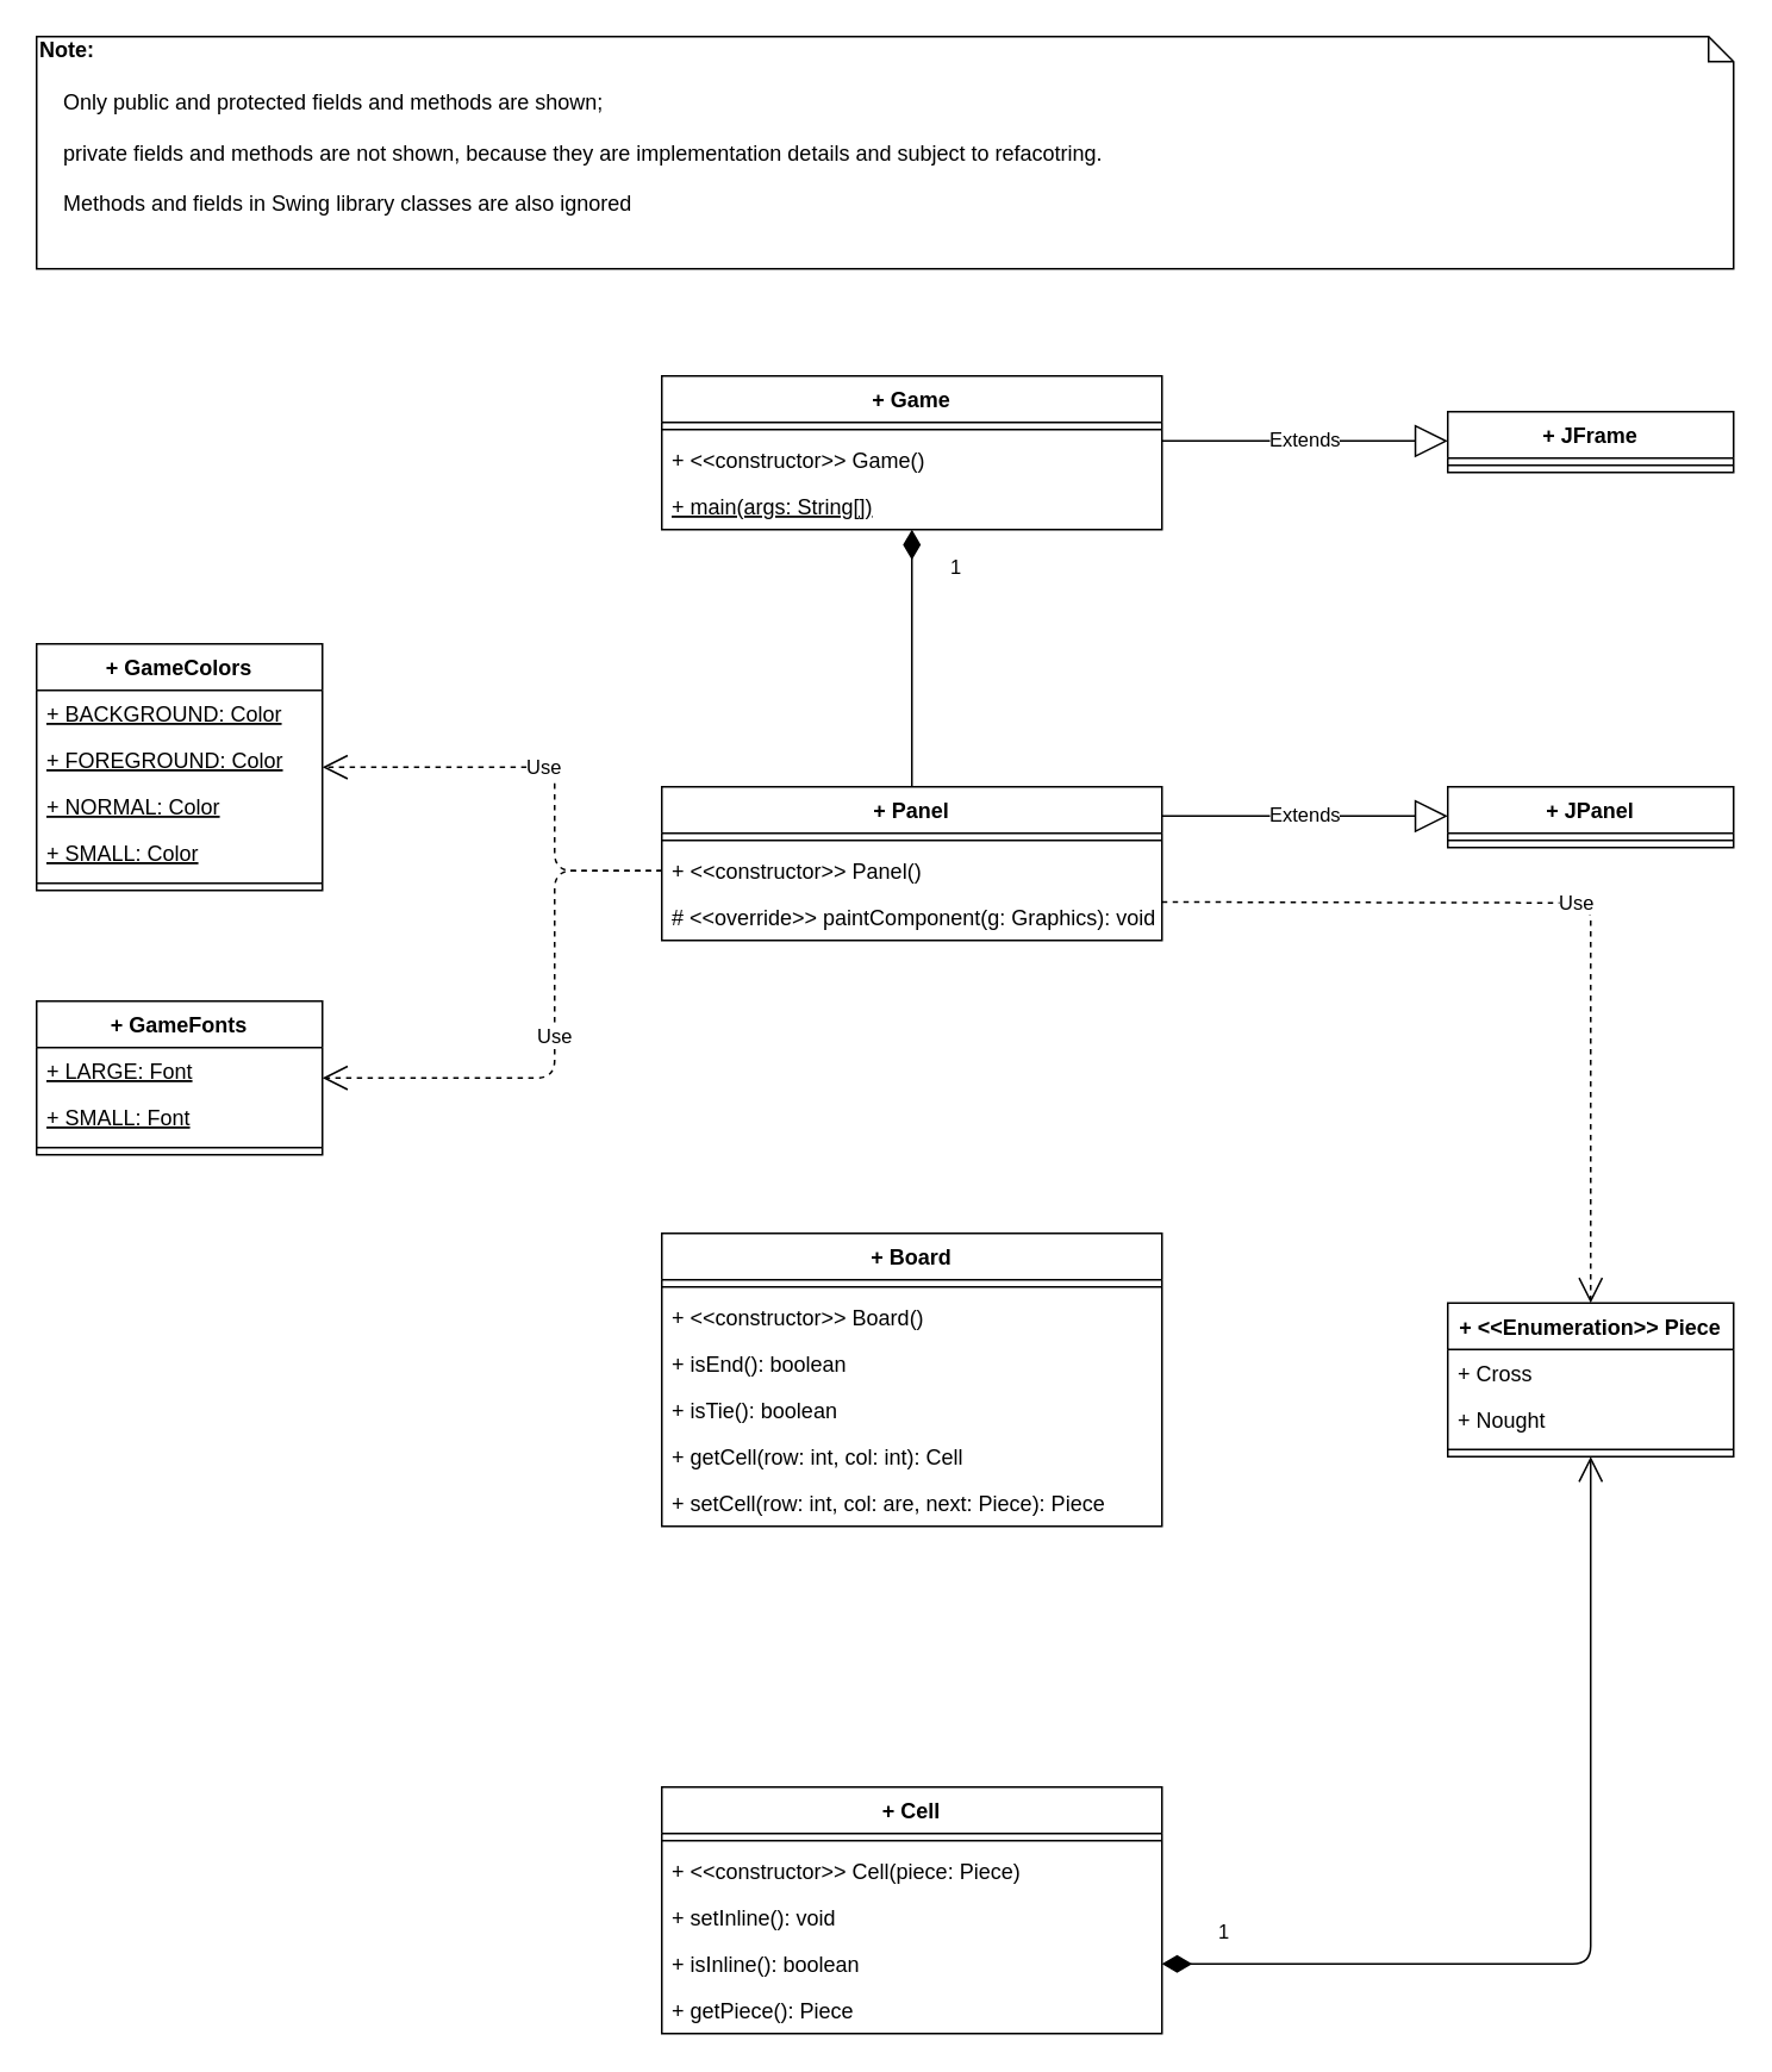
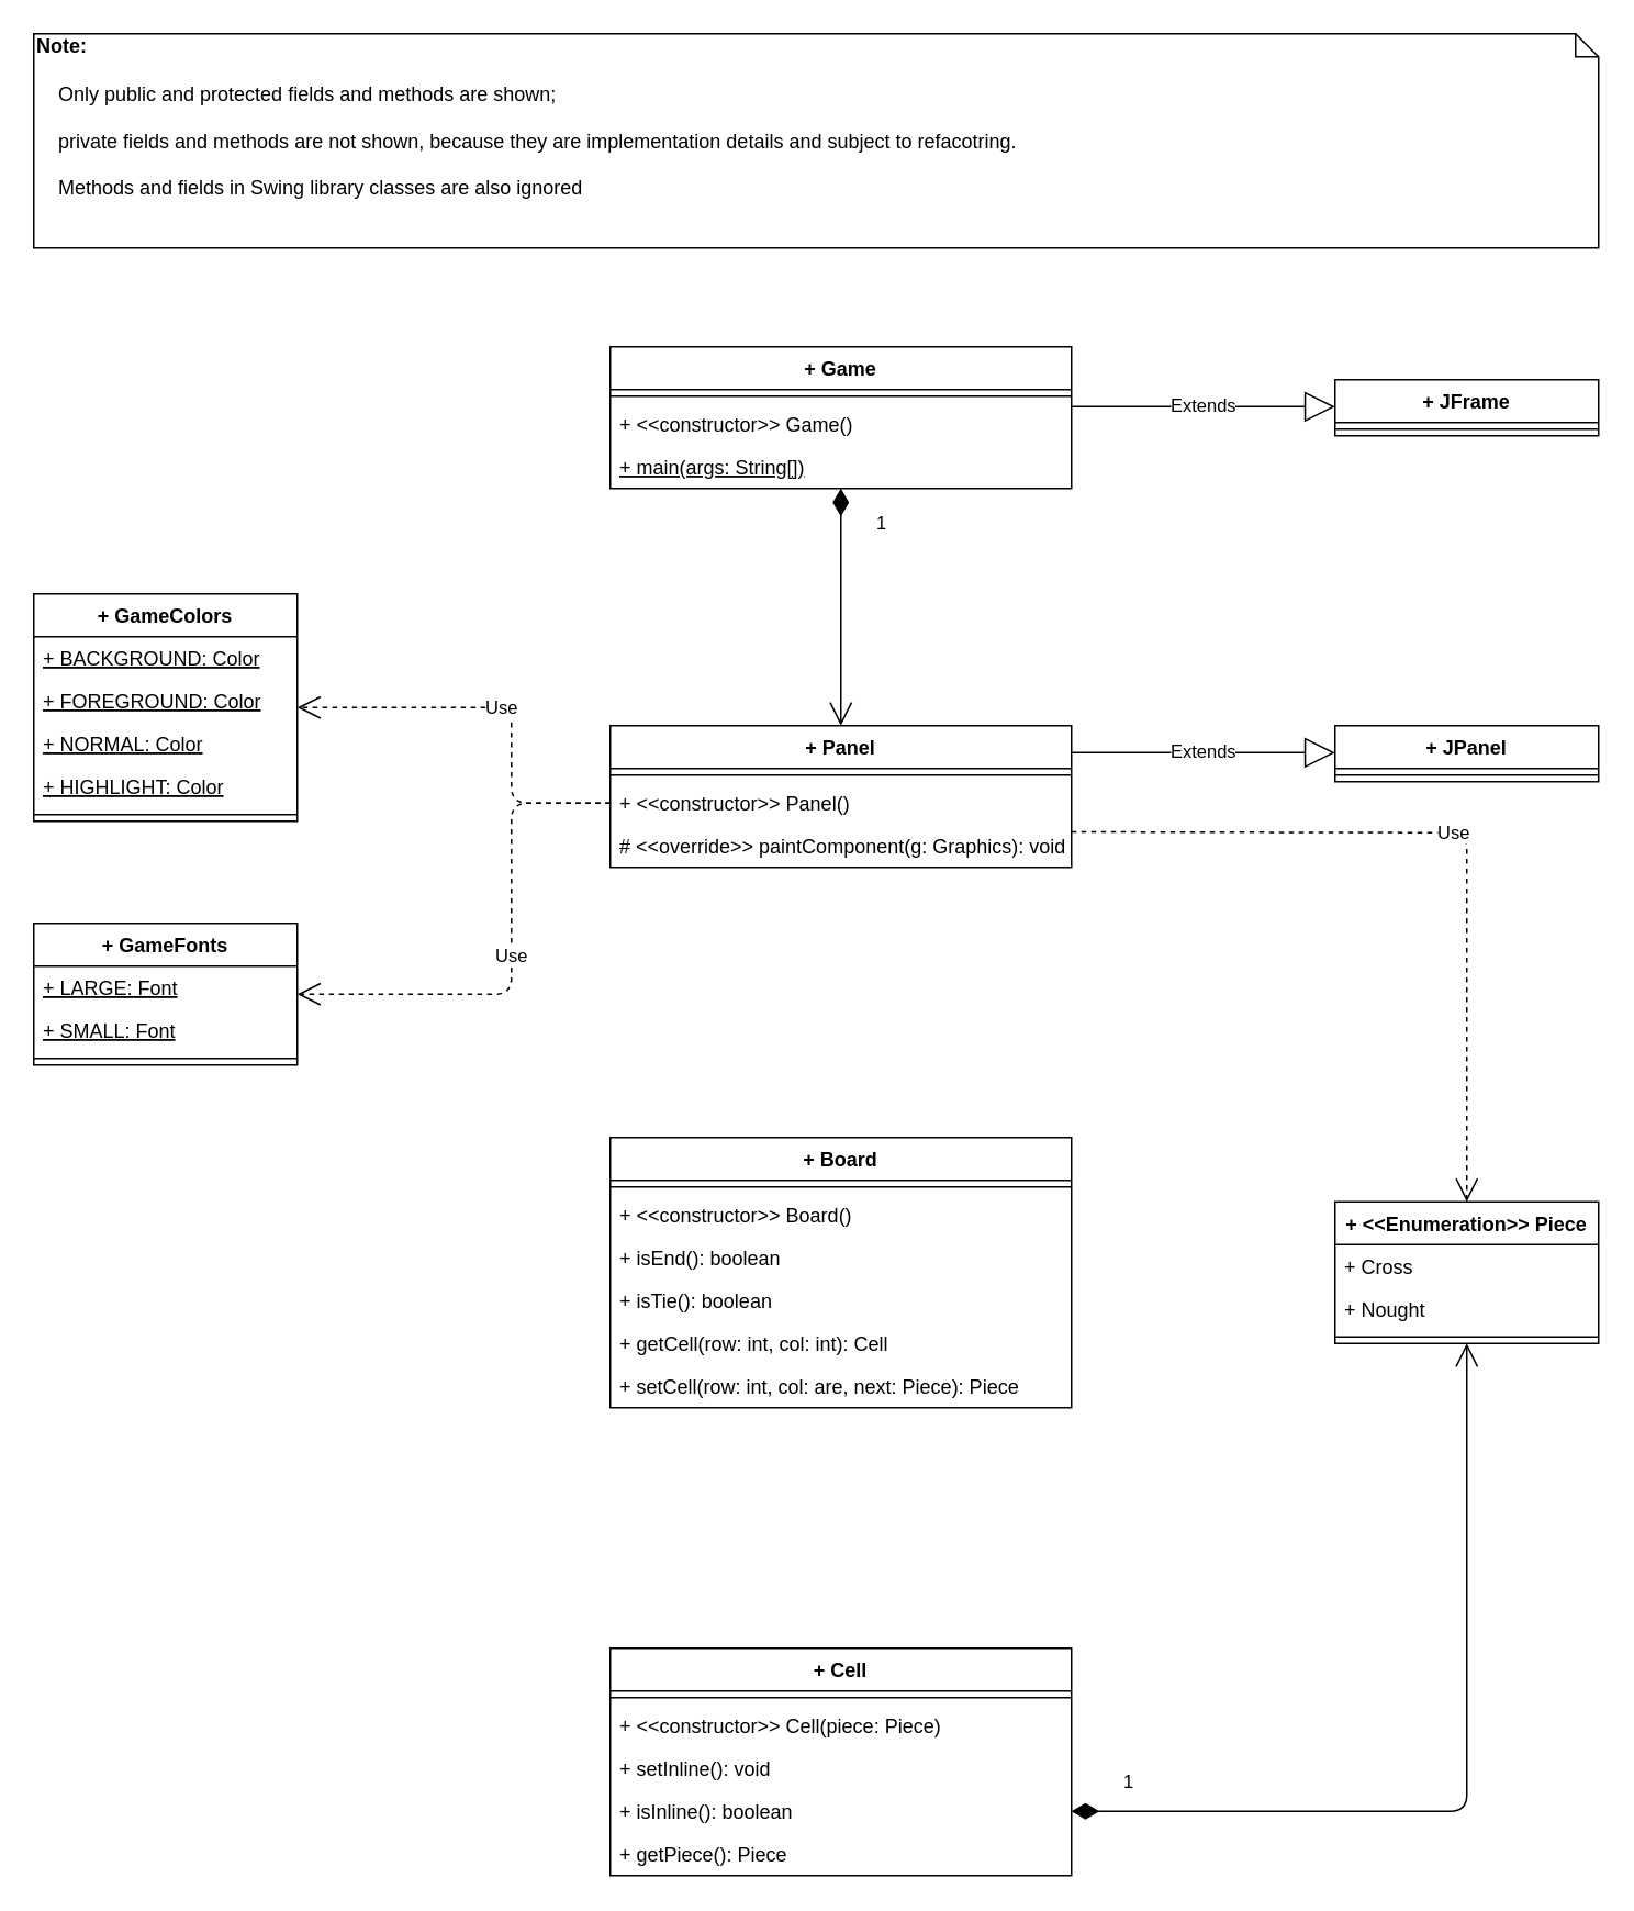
- <mxCell id="44" value="1" style="endArrow=none;html=1;endSize=12;startArrow=diamondThin;startSize=14;startFill=1;edgeStyle=orthogonalEdgeStyle;align=left;verticalAlign=bottom;exitX=0.5;exitY=1;exitDx=0;exitDy=0;entryX=0.5;entryY=0;entryDx=0;entryDy=0;" edge="1" parent="1" source="28" target="22"><mxGeometry x="-0.585" y="20" relative="1" as="geometry"><mxPoint x="510" y="526" as="sourcePoint" /><mxPoint x="510" y="690" as="targetPoint" /><mxPoint as="offset" /></mxGeometry></mxCell>
+ <mxCell id="44" value="1" style="endArrow=open;html=1;endSize=12;startArrow=diamondThin;startSize=14;startFill=1;edgeStyle=orthogonalEdgeStyle;align=left;verticalAlign=bottom;exitX=0.5;exitY=1;exitDx=0;exitDy=0;entryX=0.5;entryY=0;entryDx=0;entryDy=0;" edge="1" parent="1" source="28" target="22"><mxGeometry x="-0.585" y="20" relative="1" as="geometry"><mxPoint x="510" y="526" as="sourcePoint" /><mxPoint x="510" y="690" as="targetPoint" /><mxPoint as="offset" /></mxGeometry></mxCell>
- <mxCell id="38" value="+ SMALL: Color" style="text;strokeColor=none;fillColor=none;align=left;verticalAlign=top;spacingLeft=4;spacingRight=4;overflow=hidden;rotatable=0;points=[[0,0.5],[1,0.5]];portConstraint=eastwest;fontStyle=4" vertex="1" parent="34"><mxGeometry y="104" width="160" height="26" as="geometry" /></mxCell>
+ <mxCell id="38" value="+ HIGHLIGHT: Color" style="text;strokeColor=none;fillColor=none;align=left;verticalAlign=top;spacingLeft=4;spacingRight=4;overflow=hidden;rotatable=0;points=[[0,0.5],[1,0.5]];portConstraint=eastwest;fontStyle=4" vertex="1" parent="34"><mxGeometry y="104" width="160" height="26" as="geometry" /></mxCell>
